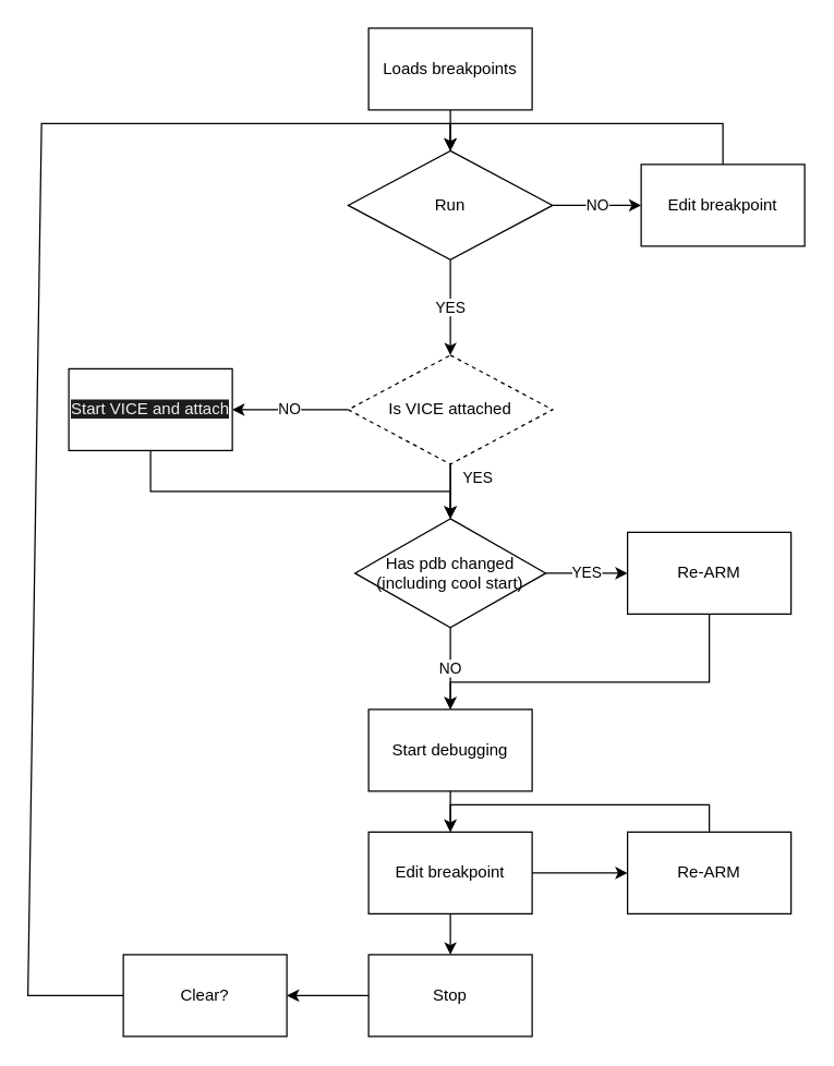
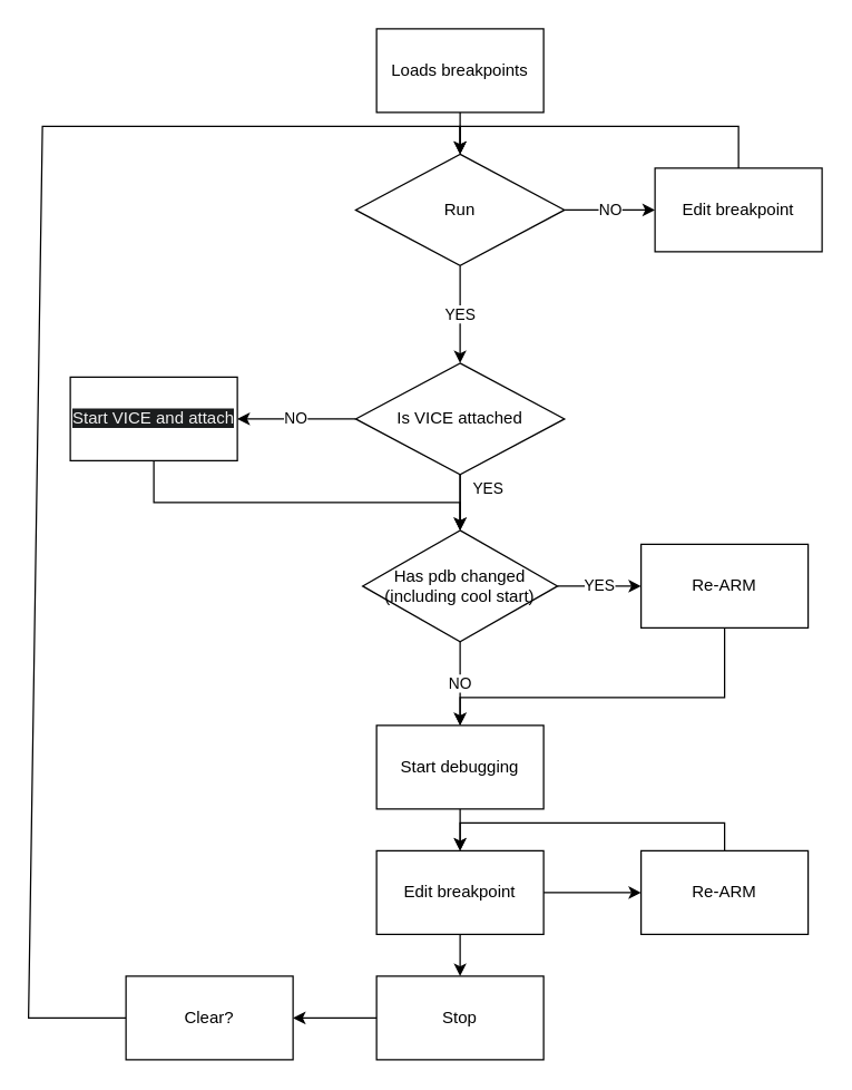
- <mxCell id="3" value="Is VICE attached" style="rhombus;whiteSpace=wrap;html=1;dashed=1;" vertex="1" parent="1"><mxGeometry x="255" y="260" width="150" height="80" as="geometry" /></mxCell>
+ <mxCell id="3" value="Is VICE attached" style="rhombus;whiteSpace=wrap;html=1;" vertex="1" parent="1"><mxGeometry x="255" y="260" width="150" height="80" as="geometry" /></mxCell>
